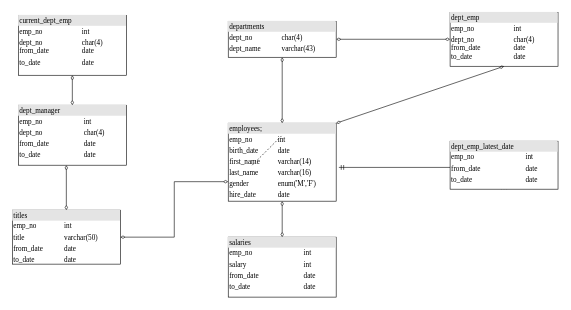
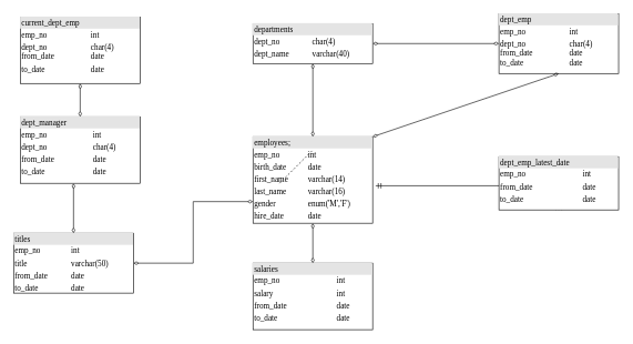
- <mxCell id="6" value="&lt;div style=&quot;box-sizing: border-box ; width: 100% ; background: #e4e4e4 ; padding: 2px&quot;&gt;departments&lt;/div&gt;&lt;table style=&quot;width: 100% ; font-size: 1em&quot; cellspacing=&quot;0&quot; cellpadding=&quot;2&quot;&gt;&lt;tbody&gt;&lt;tr&gt;&lt;td&gt;dept_no&lt;/td&gt;&lt;td&gt;char(4)&lt;/td&gt;&lt;/tr&gt;&lt;tr&gt;&lt;td&gt;dept_name&lt;/td&gt;&lt;td&gt;varchar(43)&lt;/td&gt;&lt;/tr&gt;&lt;tr&gt;&lt;td&gt;&lt;br&gt;&lt;/td&gt;&lt;td&gt;&lt;br&gt;&lt;/td&gt;&lt;/tr&gt;&lt;tr&gt;&lt;td&gt;&lt;br&gt;&lt;/td&gt;&lt;td&gt;&lt;br&gt;&lt;/td&gt;&lt;/tr&gt;&lt;tr&gt;&lt;td&gt;&lt;br&gt;&lt;/td&gt;&lt;td&gt;&lt;br&gt;&lt;/td&gt;&lt;/tr&gt;&lt;tr&gt;&lt;td&gt;&lt;br&gt;&lt;/td&gt;&lt;td&gt;&lt;br&gt;&lt;/td&gt;&lt;/tr&gt;&lt;/tbody&gt;&lt;/table&gt;" style="verticalAlign=top;align=left;overflow=fill;html=1;rounded=0;shadow=0;comic=0;labelBackgroundColor=none;strokeWidth=1;fontFamily=Verdana;fontSize=12" parent="1" vertex="1"><mxGeometry x="380" y="35" width="180" height="60" as="geometry" /></mxCell>
+ <mxCell id="6" value="&lt;div style=&quot;box-sizing: border-box ; width: 100% ; background: #e4e4e4 ; padding: 2px&quot;&gt;departments&lt;/div&gt;&lt;table style=&quot;width: 100% ; font-size: 1em&quot; cellspacing=&quot;0&quot; cellpadding=&quot;2&quot;&gt;&lt;tbody&gt;&lt;tr&gt;&lt;td&gt;dept_no&lt;/td&gt;&lt;td&gt;char(4)&lt;/td&gt;&lt;/tr&gt;&lt;tr&gt;&lt;td&gt;dept_name&lt;/td&gt;&lt;td&gt;varchar(40)&lt;/td&gt;&lt;/tr&gt;&lt;tr&gt;&lt;td&gt;&lt;br&gt;&lt;/td&gt;&lt;td&gt;&lt;br&gt;&lt;/td&gt;&lt;/tr&gt;&lt;tr&gt;&lt;td&gt;&lt;br&gt;&lt;/td&gt;&lt;td&gt;&lt;br&gt;&lt;/td&gt;&lt;/tr&gt;&lt;tr&gt;&lt;td&gt;&lt;br&gt;&lt;/td&gt;&lt;td&gt;&lt;br&gt;&lt;/td&gt;&lt;/tr&gt;&lt;tr&gt;&lt;td&gt;&lt;br&gt;&lt;/td&gt;&lt;td&gt;&lt;br&gt;&lt;/td&gt;&lt;/tr&gt;&lt;/tbody&gt;&lt;/table&gt;" style="verticalAlign=top;align=left;overflow=fill;html=1;rounded=0;shadow=0;comic=0;labelBackgroundColor=none;strokeWidth=1;fontFamily=Verdana;fontSize=12" parent="1" vertex="1"><mxGeometry x="380" y="35" width="180" height="60" as="geometry" /></mxCell>
